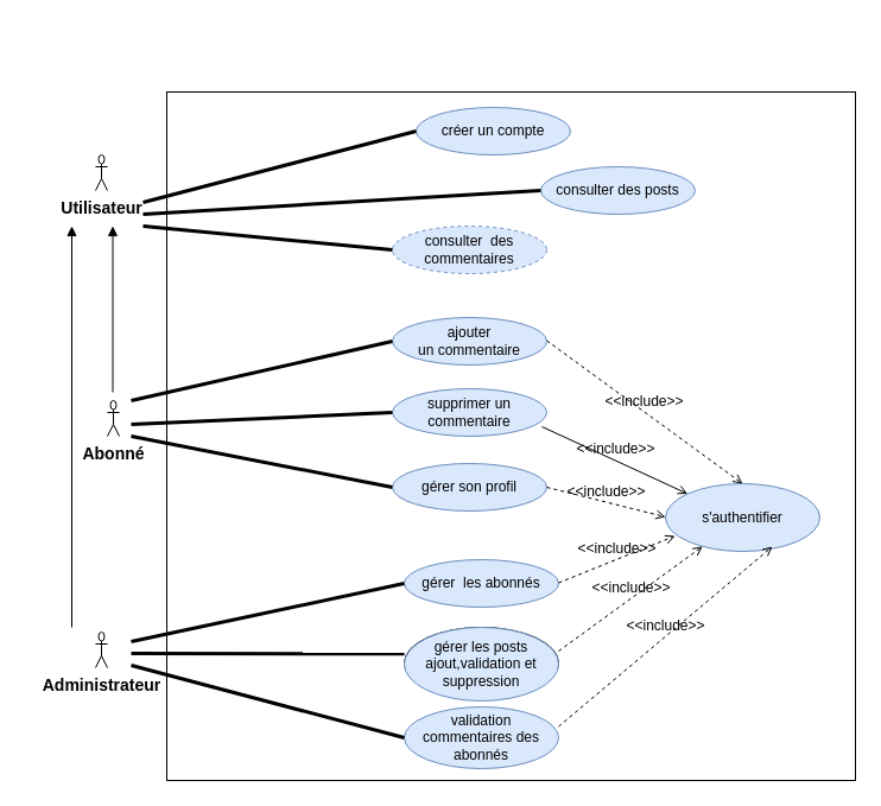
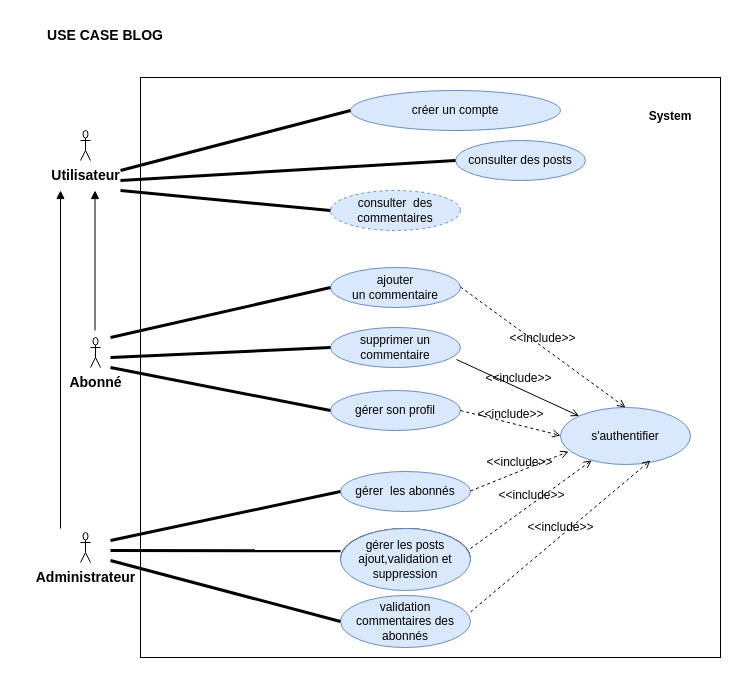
+ <mxCell id="3" value="&lt;b&gt;&lt;font style=&quot;font-size: 14px&quot;&gt;USE CASE BLOG&lt;/font&gt;&lt;/b&gt;" style="text;html=1;strokeColor=none;fillColor=none;align=center;verticalAlign=middle;whiteSpace=wrap;rounded=0;" parent="1" vertex="1"><mxGeometry x="20" y="20" width="170" height="30" as="geometry" /></mxCell>
- <mxCell id="12" value="créer un compte" style="ellipse;whiteSpace=wrap;html=1;fontSize=12;fillColor=#dae8fc;strokeColor=#6c8ebf;" parent="1" vertex="1"><mxGeometry x="350" y="90" width="130" height="40" as="geometry" /></mxCell>
+ <mxCell id="12" value="créer un compte" style="ellipse;whiteSpace=wrap;html=1;fontSize=12;fillColor=#dae8fc;strokeColor=#6c8ebf;" parent="1" vertex="1"><mxGeometry x="350" y="90" width="210" height="40" as="geometry" /></mxCell>
+ <mxCell id="5" value="&lt;b&gt;&lt;font style=&quot;font-size: 12px&quot;&gt;System&lt;/font&gt;&lt;/b&gt;" style="text;html=1;strokeColor=none;fillColor=none;align=center;verticalAlign=middle;whiteSpace=wrap;rounded=0;fontSize=14;" parent="1" vertex="1"><mxGeometry x="640" y="100" width="60" height="30" as="geometry" /></mxCell>
